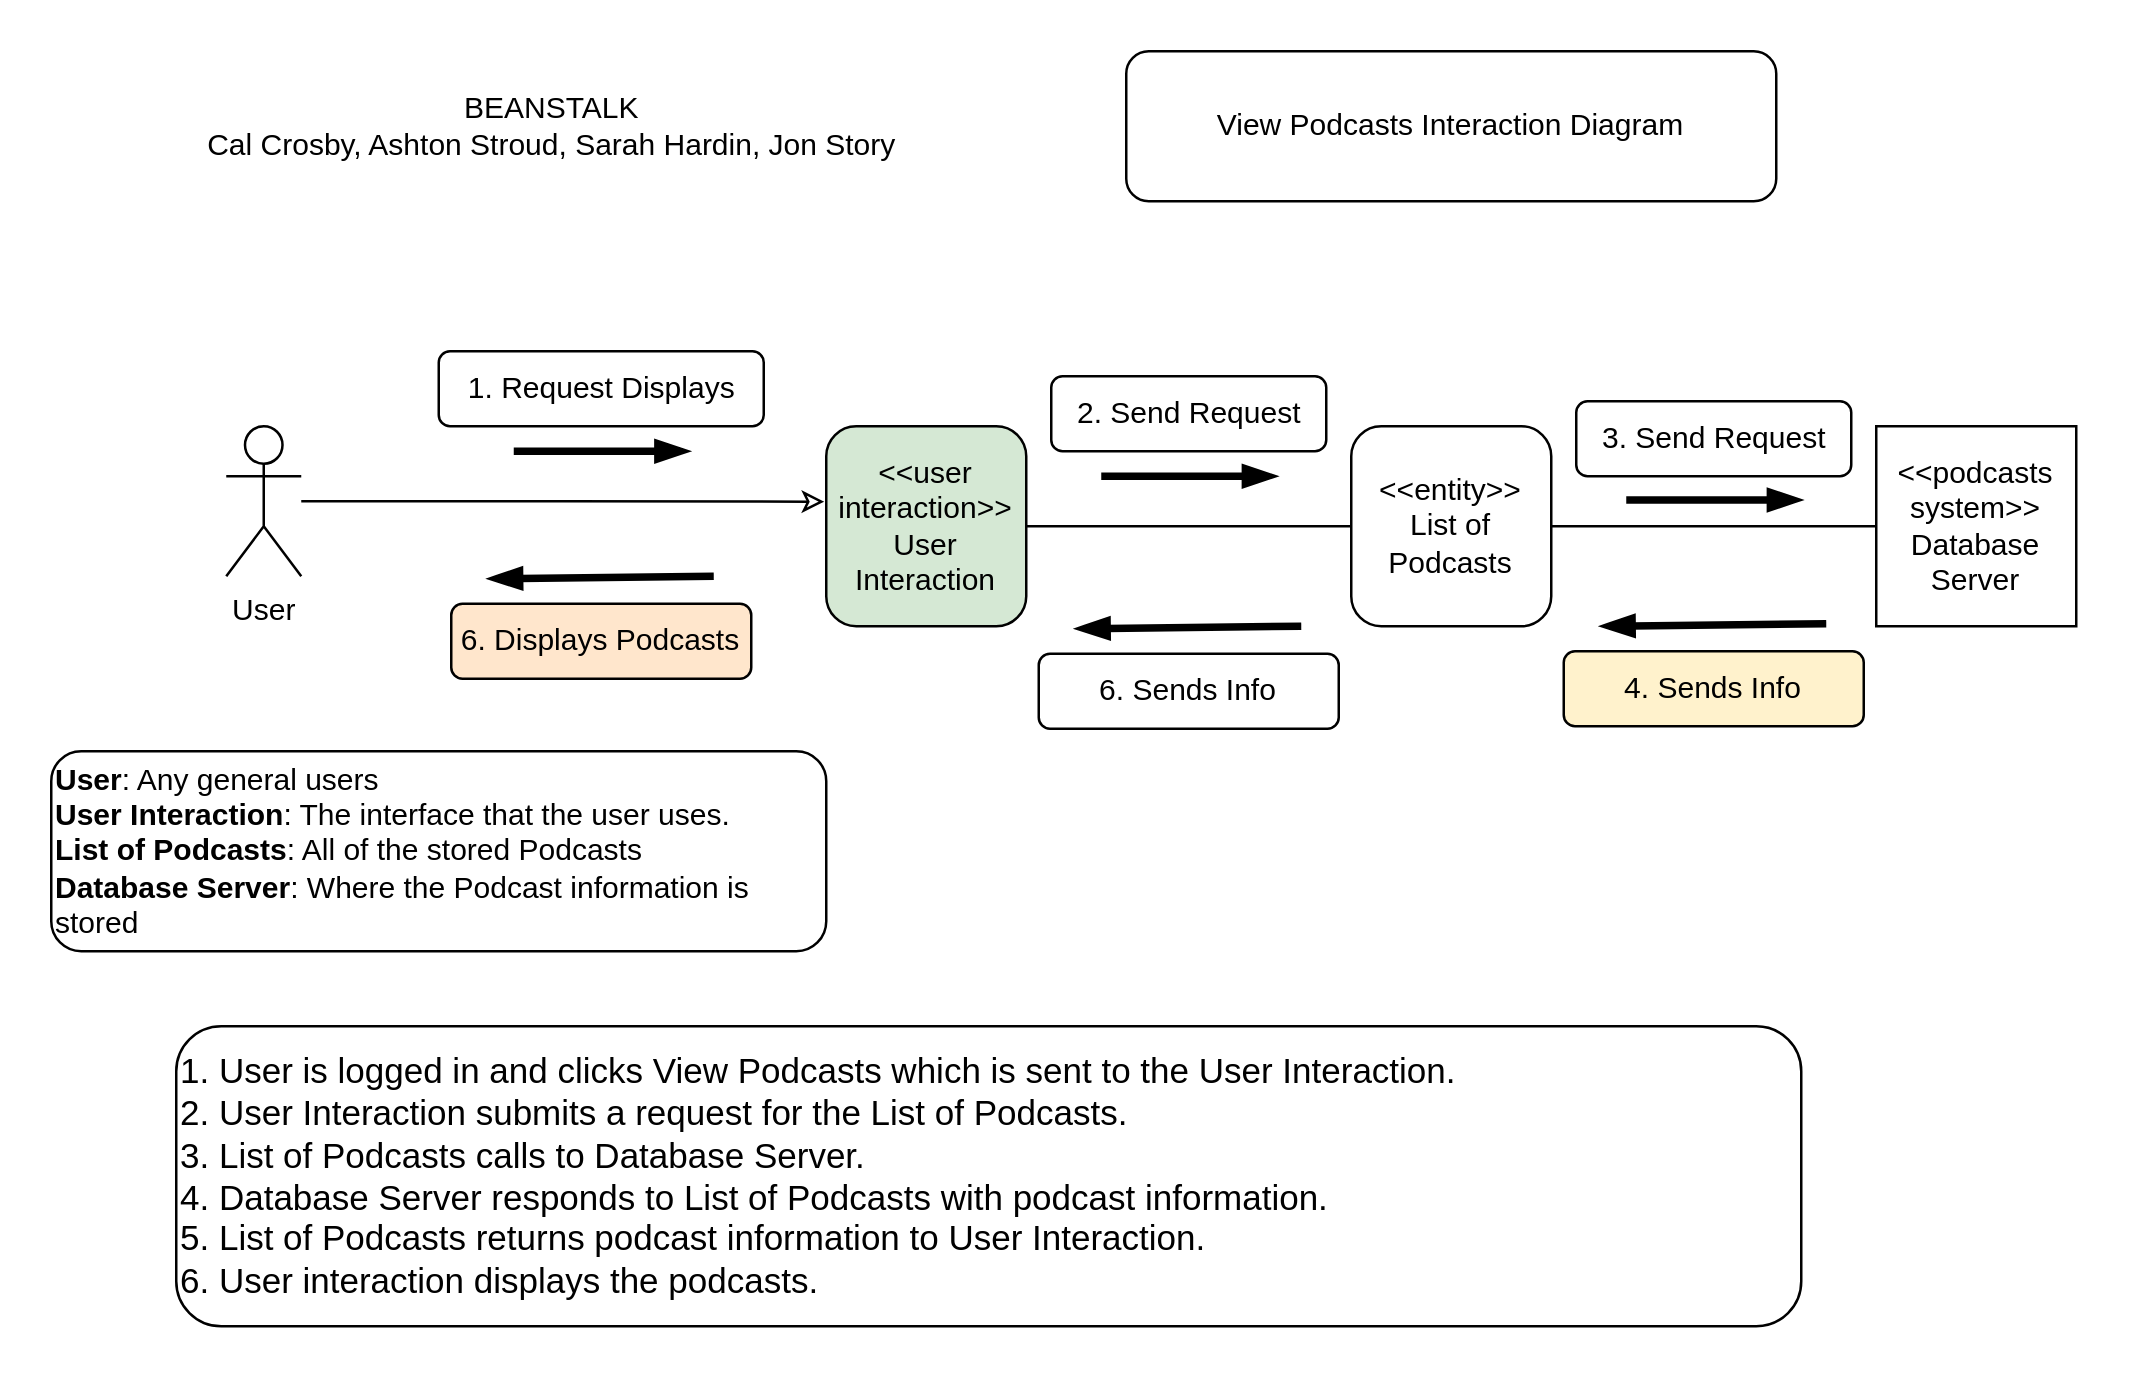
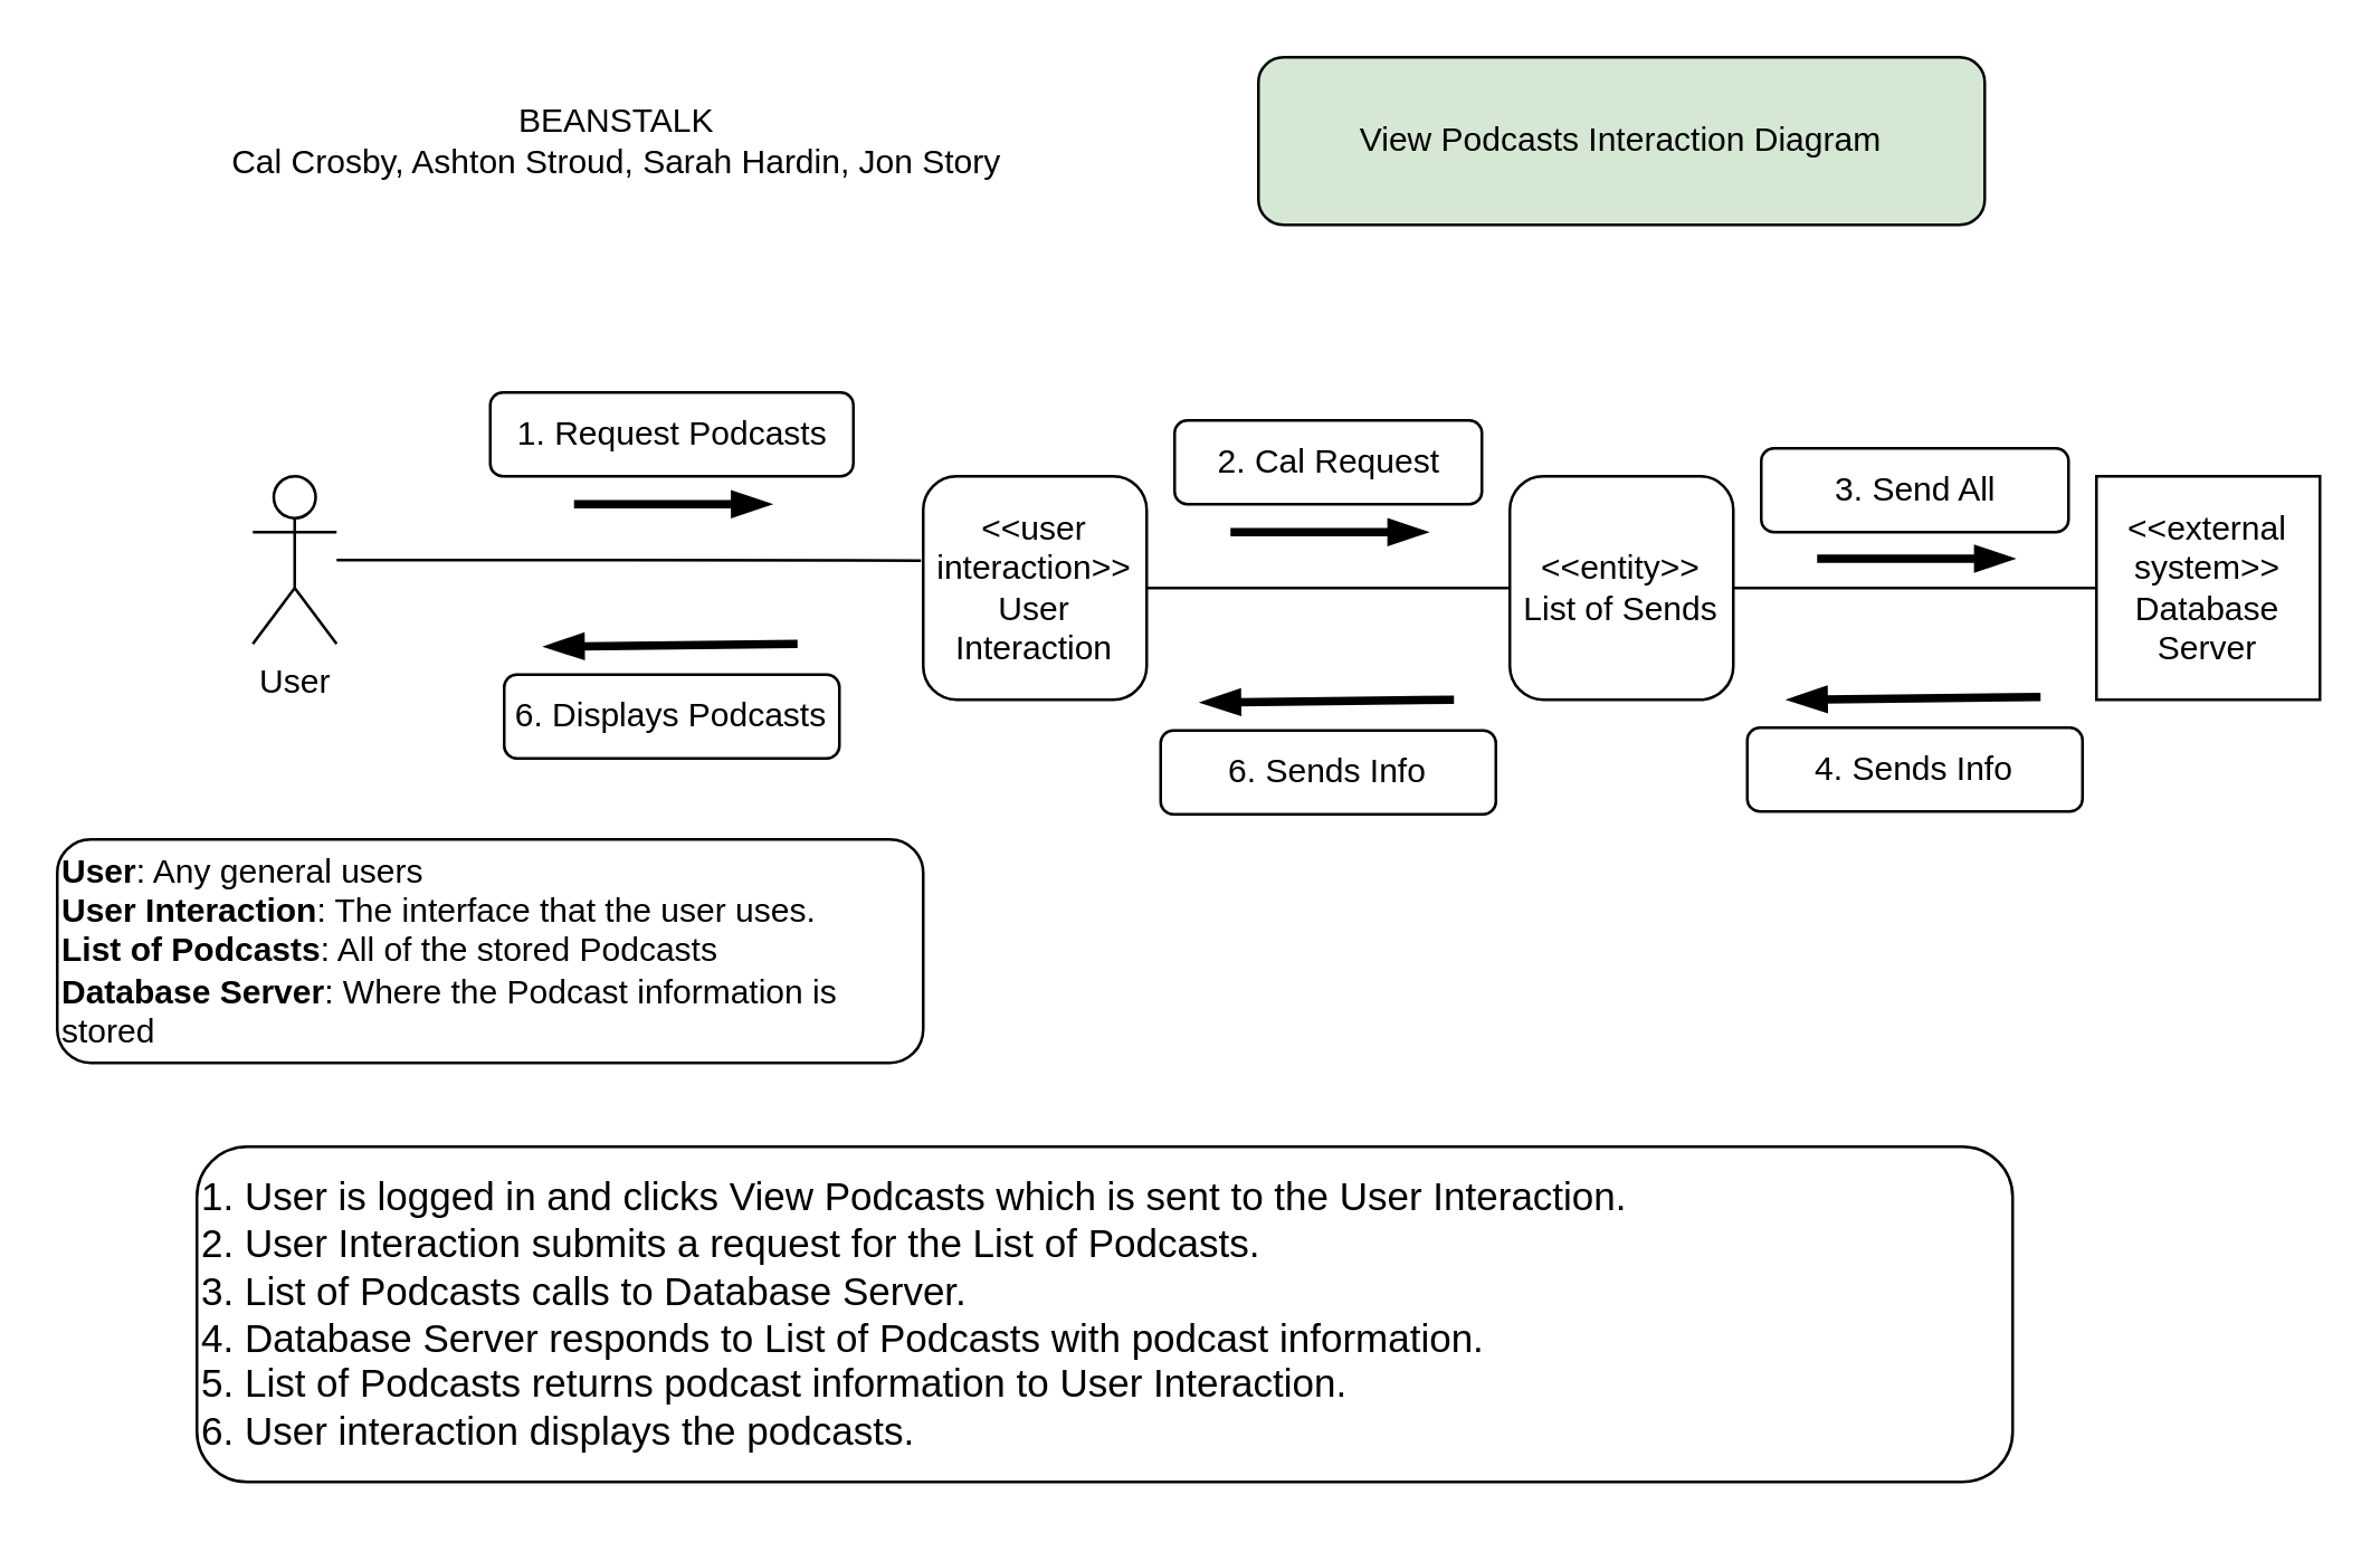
- <mxCell id="8" value="View Podcasts&amp;nbsp;Interaction Diagram" style="rounded=1;whiteSpace=wrap;html=1;" parent="1" vertex="1"><mxGeometry x="450" y="20" width="260" height="60" as="geometry" /></mxCell>
+ <mxCell id="8" value="View Podcasts&amp;nbsp;Interaction Diagram" style="rounded=1;whiteSpace=wrap;html=1;fillColor=#d5e8d4;" parent="1" vertex="1"><mxGeometry x="450" y="20" width="260" height="60" as="geometry" /></mxCell>
- <mxCell id="7" value="1. Request Displays" style="text;html=1;align=center;verticalAlign=middle;resizable=0;points=[];autosize=1;strokeColor=default;fillColor=none;rounded=1;" parent="1" vertex="1"><mxGeometry x="175" y="140" width="130" height="30" as="geometry" /></mxCell>
+ <mxCell id="7" value="1. Request Podcasts" style="text;html=1;align=center;verticalAlign=middle;resizable=0;points=[];autosize=1;strokeColor=default;fillColor=none;rounded=1;" parent="1" vertex="1"><mxGeometry x="175" y="140" width="130" height="30" as="geometry" /></mxCell>
- <mxCell id="9" value="2. Send Request" style="text;html=1;align=center;verticalAlign=middle;resizable=0;points=[];autosize=1;strokeColor=default;fillColor=none;rounded=1;" parent="1" vertex="1"><mxGeometry x="420" y="150" width="110" height="30" as="geometry" /></mxCell>
+ <mxCell id="9" value="2. Cal Request" style="text;html=1;align=center;verticalAlign=middle;resizable=0;points=[];autosize=1;strokeColor=default;fillColor=none;rounded=1;" parent="1" vertex="1"><mxGeometry x="420" y="150" width="110" height="30" as="geometry" /></mxCell>
- <mxCell id="15" value="3. Send Request" style="text;html=1;align=center;verticalAlign=middle;resizable=0;points=[];autosize=1;strokeColor=default;fillColor=none;rounded=1;" parent="1" vertex="1"><mxGeometry x="630" y="160" width="110" height="30" as="geometry" /></mxCell>
+ <mxCell id="15" value="3. Send All" style="text;html=1;align=center;verticalAlign=middle;resizable=0;points=[];autosize=1;strokeColor=default;fillColor=none;rounded=1;" parent="1" vertex="1"><mxGeometry x="630" y="160" width="110" height="30" as="geometry" /></mxCell>
- <mxCell id="6" style="edgeStyle=orthogonalEdgeStyle;rounded=0;orthogonalLoop=1;jettySize=auto;html=1;entryX=-0.01;entryY=0.377;entryDx=0;entryDy=0;entryPerimeter=0;startArrow=none;startFill=0;endArrow=classic;endFill=0;" parent="1" source="2" target="5" edge="1"><mxGeometry relative="1" as="geometry" /></mxCell>
+ <mxCell id="6" style="edgeStyle=orthogonalEdgeStyle;rounded=0;orthogonalLoop=1;jettySize=auto;html=1;entryX=-0.01;entryY=0.377;entryDx=0;entryDy=0;entryPerimeter=0;startArrow=none;startFill=0;endArrow=none;endFill=0;" parent="1" source="2" target="5" edge="1"><mxGeometry relative="1" as="geometry" /></mxCell>
- <mxCell id="5" value="&amp;lt;&amp;lt;user interaction&amp;gt;&amp;gt;&lt;br&gt;User Interaction" style="whiteSpace=wrap;html=1;aspect=fixed;rounded=1;fillColor=#d5e8d4;" parent="1" vertex="1"><mxGeometry x="330" y="170" width="80" height="80" as="geometry" /></mxCell>
+ <mxCell id="5" value="&amp;lt;&amp;lt;user interaction&amp;gt;&amp;gt;&lt;br&gt;User Interaction" style="whiteSpace=wrap;html=1;aspect=fixed;rounded=1;" parent="1" vertex="1"><mxGeometry x="330" y="170" width="80" height="80" as="geometry" /></mxCell>
- <mxCell id="11" value="&amp;lt;&amp;lt;entity&amp;gt;&amp;gt;&lt;br&gt;List of Podcasts" style="whiteSpace=wrap;html=1;aspect=fixed;rounded=1;" parent="1" vertex="1"><mxGeometry x="540" y="170" width="80" height="80" as="geometry" /></mxCell>
+ <mxCell id="11" value="&amp;lt;&amp;lt;entity&amp;gt;&amp;gt;&lt;br&gt;List of Sends" style="whiteSpace=wrap;html=1;aspect=fixed;rounded=1;" parent="1" vertex="1"><mxGeometry x="540" y="170" width="80" height="80" as="geometry" /></mxCell>
- <mxCell id="12" value="&amp;lt;&amp;lt;podcasts system&amp;gt;&amp;gt;&lt;br&gt;Database Server" style="whiteSpace=wrap;html=1;aspect=fixed;" parent="1" vertex="1"><mxGeometry x="750" y="170" width="80" height="80" as="geometry" /></mxCell>
+ <mxCell id="12" value="&amp;lt;&amp;lt;external system&amp;gt;&amp;gt;&lt;br&gt;Database Server" style="whiteSpace=wrap;html=1;aspect=fixed;" parent="1" vertex="1"><mxGeometry x="750" y="170" width="80" height="80" as="geometry" /></mxCell>
- <mxCell id="21" value="6. Displays Podcasts" style="rounded=1;whiteSpace=wrap;html=1;fillColor=#ffe6cc;" parent="1" vertex="1"><mxGeometry x="180" y="241" width="120" height="30" as="geometry" /></mxCell>
+ <mxCell id="21" value="6. Displays Podcasts" style="rounded=1;whiteSpace=wrap;html=1;" parent="1" vertex="1"><mxGeometry x="180" y="241" width="120" height="30" as="geometry" /></mxCell>
- <mxCell id="17" value="4. Sends Info" style="rounded=1;whiteSpace=wrap;html=1;fillColor=#fff2cc;" parent="1" vertex="1"><mxGeometry x="625" y="260" width="120" height="30" as="geometry" /></mxCell>
+ <mxCell id="17" value="4. Sends Info" style="rounded=1;whiteSpace=wrap;html=1;" parent="1" vertex="1"><mxGeometry x="625" y="260" width="120" height="30" as="geometry" /></mxCell>
